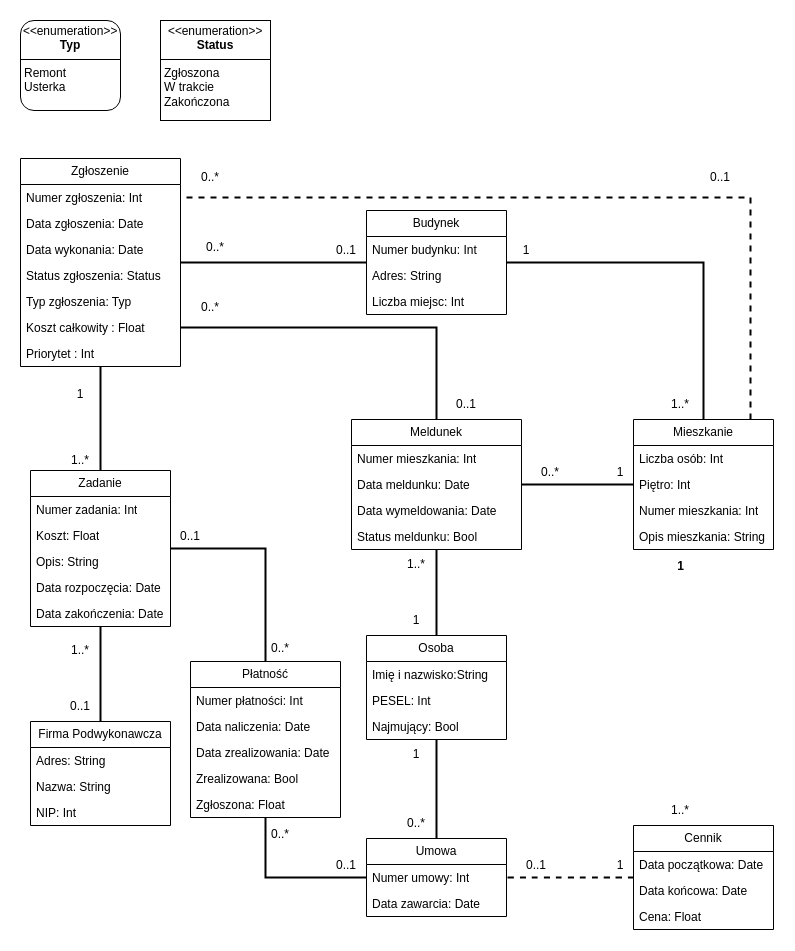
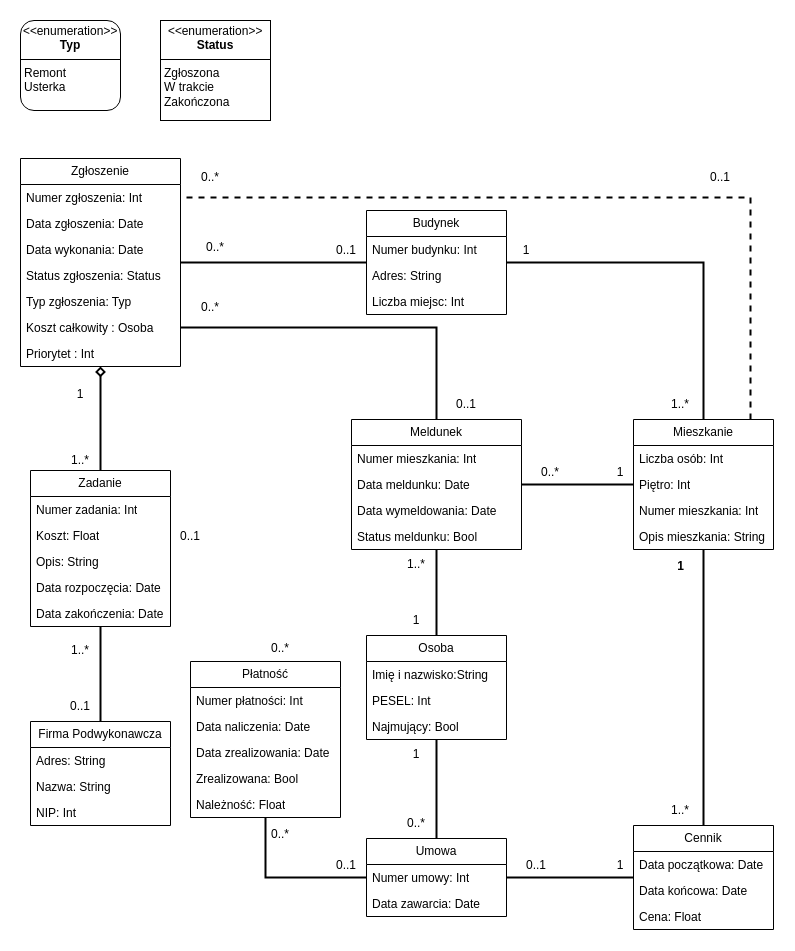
- <mxCell id="24" value="Koszt całkowity&amp;nbsp;&lt;span style=&quot;background-color: initial;&quot;&gt;: Float&lt;/span&gt;&lt;span style=&quot;background-color: initial;&quot;&gt;&amp;nbsp;&lt;/span&gt;" style="text;strokeColor=none;fillColor=none;align=left;verticalAlign=top;spacingLeft=4;spacingRight=4;overflow=hidden;rotatable=0;points=[[0,0.5],[1,0.5]];portConstraint=eastwest;whiteSpace=wrap;html=1;" parent="18" vertex="1"><mxGeometry y="156" width="160" height="26" as="geometry" /></mxCell>
+ <mxCell id="24" value="Koszt całkowity&amp;nbsp;&lt;span style=&quot;background-color: initial;&quot;&gt;: Osoba&lt;/span&gt;&lt;span style=&quot;background-color: initial;&quot;&gt;&amp;nbsp;&lt;/span&gt;" style="text;strokeColor=none;fillColor=none;align=left;verticalAlign=top;spacingLeft=4;spacingRight=4;overflow=hidden;rotatable=0;points=[[0,0.5],[1,0.5]];portConstraint=eastwest;whiteSpace=wrap;html=1;" parent="18" vertex="1"><mxGeometry y="156" width="160" height="26" as="geometry" /></mxCell>
- <mxCell id="32" style="edgeStyle=orthogonalEdgeStyle;rounded=0;orthogonalLoop=1;jettySize=auto;html=1;endArrow=none;endFill=0;strokeWidth=2;" parent="1" source="33" target="18" edge="1"><mxGeometry relative="1" as="geometry" /></mxCell>
+ <mxCell id="32" style="edgeStyle=orthogonalEdgeStyle;rounded=0;orthogonalLoop=1;jettySize=auto;html=1;endArrow=diamond;endFill=0;strokeWidth=2;" parent="1" source="33" target="18" edge="1"><mxGeometry relative="1" as="geometry" /></mxCell>
- <mxCell id="76" style="edgeStyle=none;curved=0;rounded=0;orthogonalLoop=1;jettySize=auto;html=1;fontSize=12;startSize=8;endSize=8;strokeWidth=2;endArrow=none;endFill=0;" parent="1" source="78" target="33" edge="1"><mxGeometry relative="1" as="geometry"><Array as="points"><mxPoint x="265" y="548" /></Array></mxGeometry></mxCell>
+ <mxCell id="40" style="edgeStyle=orthogonalEdgeStyle;rounded=0;orthogonalLoop=1;jettySize=auto;html=1;strokeWidth=2;endArrow=none;endFill=0;" parent="1" source="42" target="54" edge="1"><mxGeometry relative="1" as="geometry" /></mxCell>
- <mxCell id="83" value="Zgłoszona: Float" style="text;strokeColor=none;fillColor=none;align=left;verticalAlign=top;spacingLeft=4;spacingRight=4;overflow=hidden;rotatable=0;points=[[0,0.5],[1,0.5]];portConstraint=eastwest;whiteSpace=wrap;html=1;" parent="78" vertex="1"><mxGeometry y="130" width="150" height="26" as="geometry" /></mxCell>
+ <mxCell id="83" value="Należność: Float" style="text;strokeColor=none;fillColor=none;align=left;verticalAlign=top;spacingLeft=4;spacingRight=4;overflow=hidden;rotatable=0;points=[[0,0.5],[1,0.5]];portConstraint=eastwest;whiteSpace=wrap;html=1;" parent="78" vertex="1"><mxGeometry y="130" width="150" height="26" as="geometry" /></mxCell>
- <mxCell id="53" style="edgeStyle=none;curved=1;rounded=0;orthogonalLoop=1;jettySize=auto;html=1;fontSize=11;startSize=8;endSize=8;strokeColor=default;strokeWidth=2;align=center;verticalAlign=middle;fontFamily=Helvetica;fontColor=default;labelBackgroundColor=default;endArrow=none;endFill=0;dashed=1;" parent="1" source="54" target="58" edge="1"><mxGeometry relative="1" as="geometry" /></mxCell>
+ <mxCell id="53" style="edgeStyle=none;curved=1;rounded=0;orthogonalLoop=1;jettySize=auto;html=1;fontSize=11;startSize=8;endSize=8;strokeColor=default;strokeWidth=2;align=center;verticalAlign=middle;fontFamily=Helvetica;fontColor=default;labelBackgroundColor=default;endArrow=none;endFill=0;" parent="1" source="54" target="58" edge="1"><mxGeometry relative="1" as="geometry" /></mxCell>
